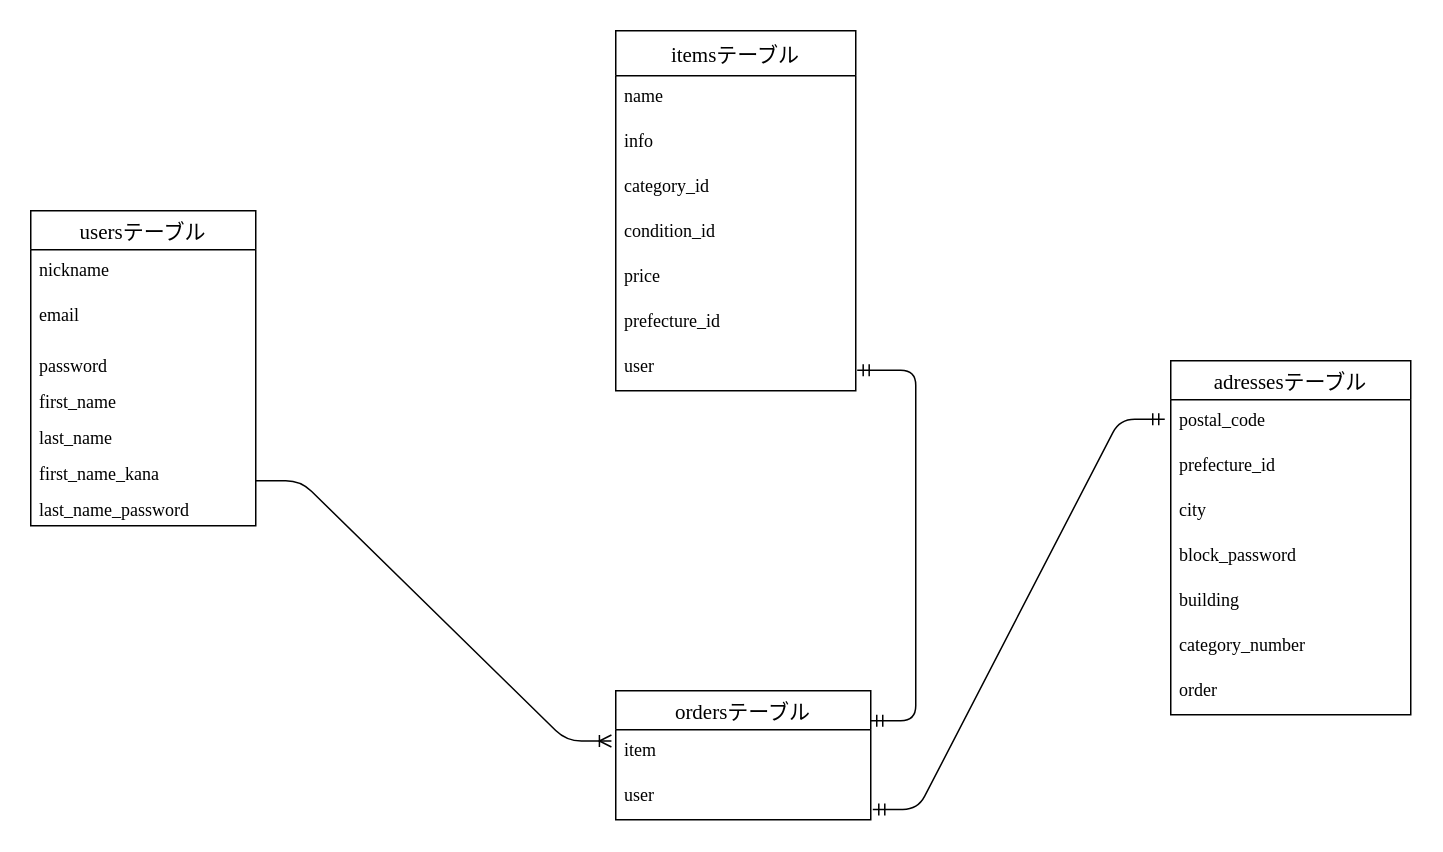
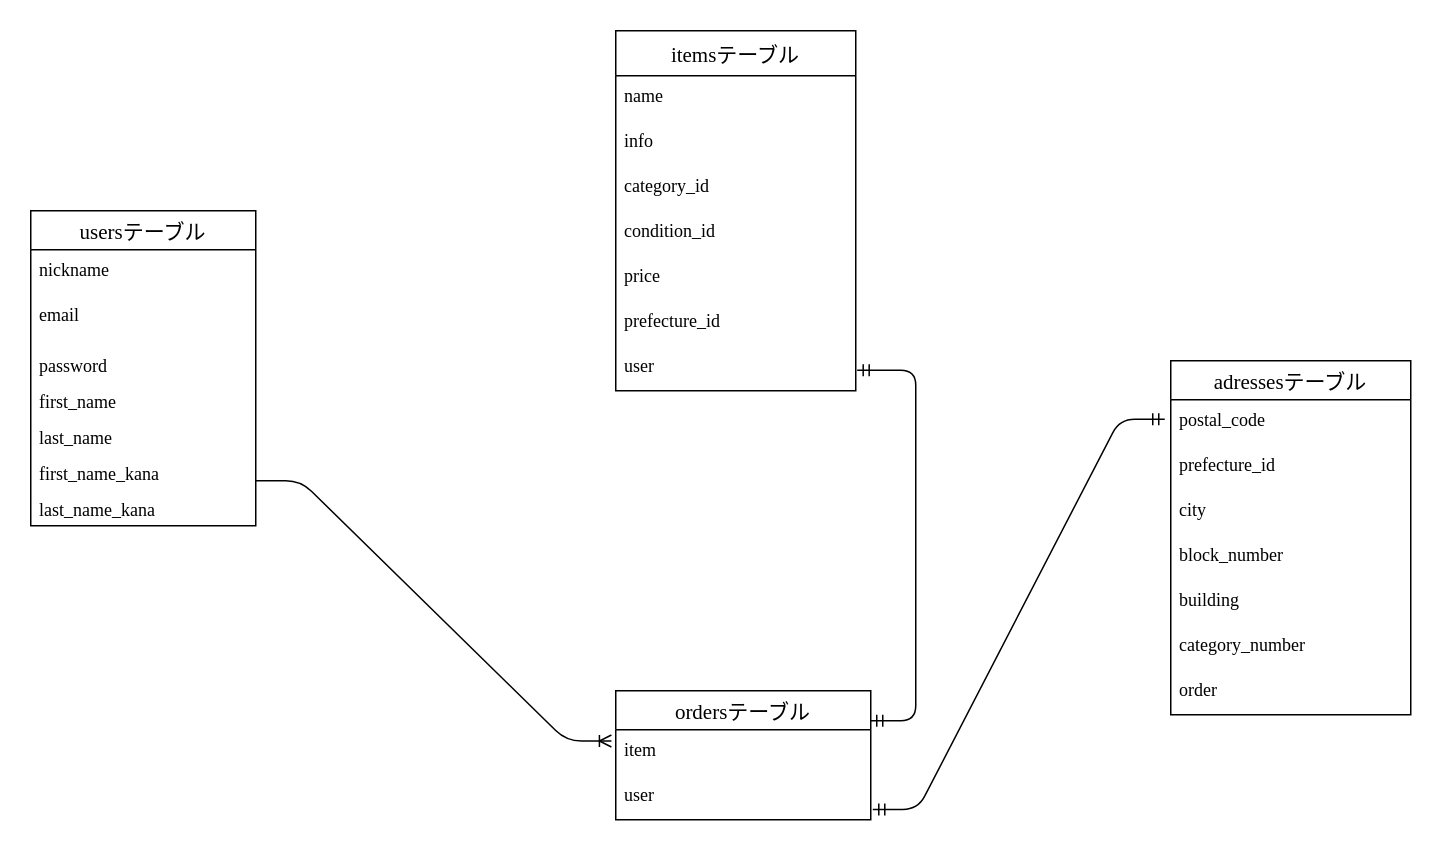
- <mxCell id="9" value="last_name_password " style="text;strokeColor=none;fillColor=none;spacingLeft=4;spacingRight=4;overflow=hidden;rotatable=0;points=[[0,0.5],[1,0.5]];portConstraint=eastwest;fontSize=12;rounded=0;sketch=0;hachureGap=4;jiggle=2;curveFitting=1;fontFamily=Verdana;" parent="2" vertex="1"><mxGeometry y="186" width="150" height="24" as="geometry" /></mxCell>
+ <mxCell id="9" value="last_name_kana " style="text;strokeColor=none;fillColor=none;spacingLeft=4;spacingRight=4;overflow=hidden;rotatable=0;points=[[0,0.5],[1,0.5]];portConstraint=eastwest;fontSize=12;rounded=0;sketch=0;hachureGap=4;jiggle=2;curveFitting=1;fontFamily=Verdana;" parent="2" vertex="1"><mxGeometry y="186" width="150" height="24" as="geometry" /></mxCell>
- <mxCell id="25" value="block_password" style="text;strokeColor=none;fillColor=none;spacingLeft=4;spacingRight=4;overflow=hidden;rotatable=0;points=[[0,0.5],[1,0.5]];portConstraint=eastwest;fontSize=12;rounded=0;sketch=0;hachureGap=4;jiggle=2;curveFitting=1;fontFamily=Verdana;" parent="21" vertex="1"><mxGeometry y="116" width="160" height="30" as="geometry" /></mxCell>
+ <mxCell id="25" value="block_number" style="text;strokeColor=none;fillColor=none;spacingLeft=4;spacingRight=4;overflow=hidden;rotatable=0;points=[[0,0.5],[1,0.5]];portConstraint=eastwest;fontSize=12;rounded=0;sketch=0;hachureGap=4;jiggle=2;curveFitting=1;fontFamily=Verdana;" parent="21" vertex="1"><mxGeometry y="116" width="160" height="30" as="geometry" /></mxCell>
